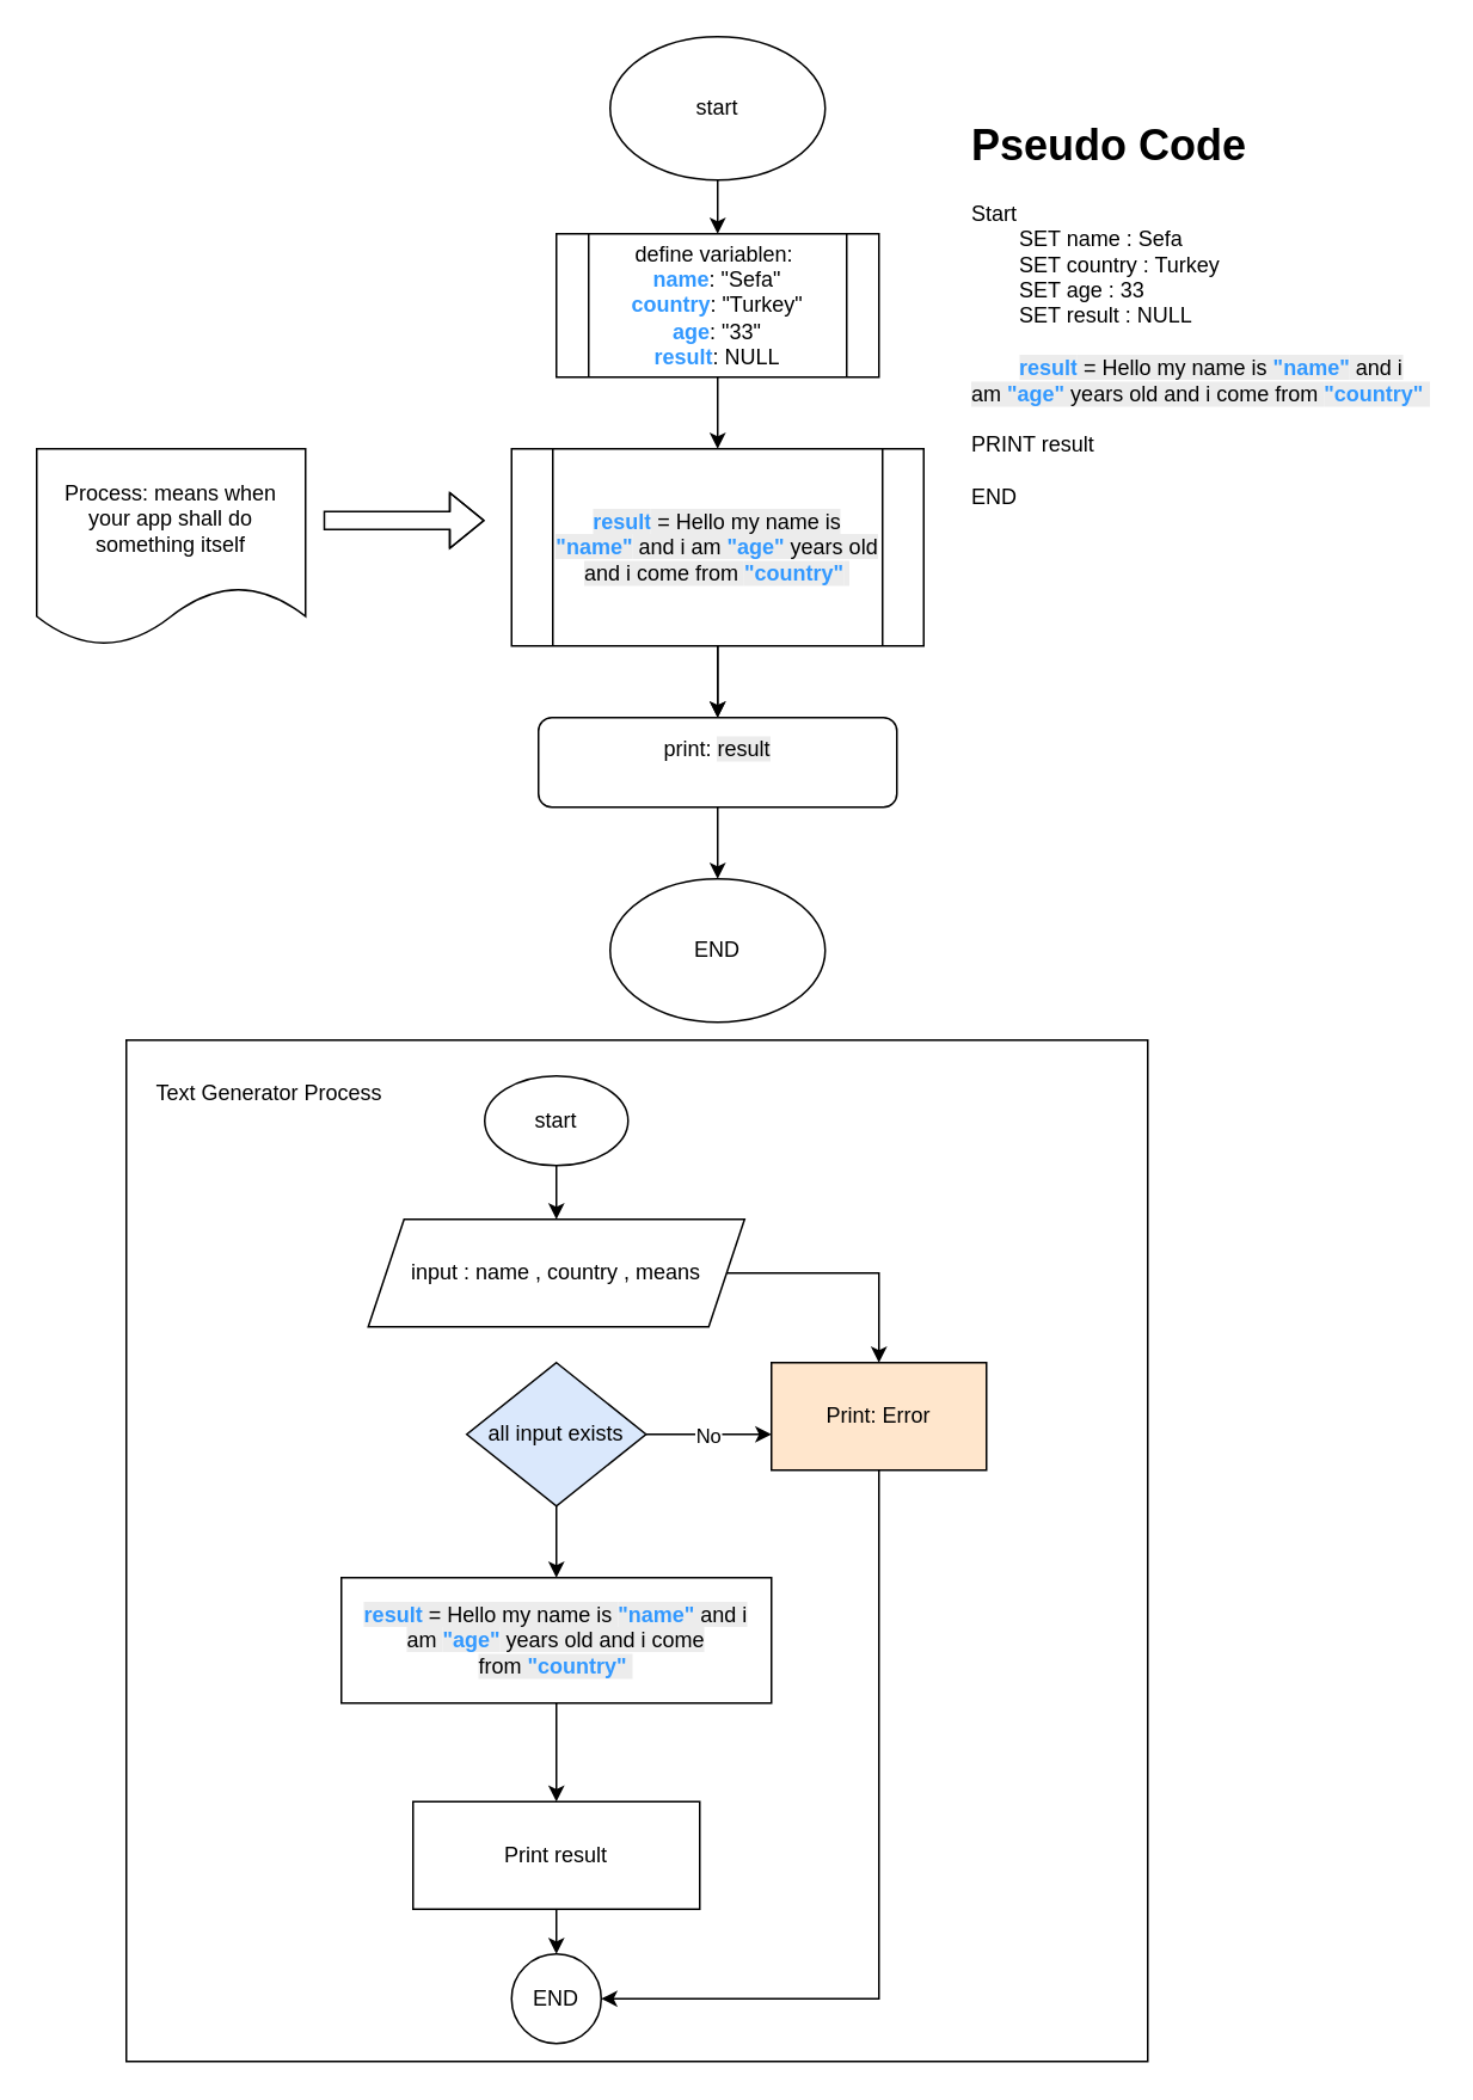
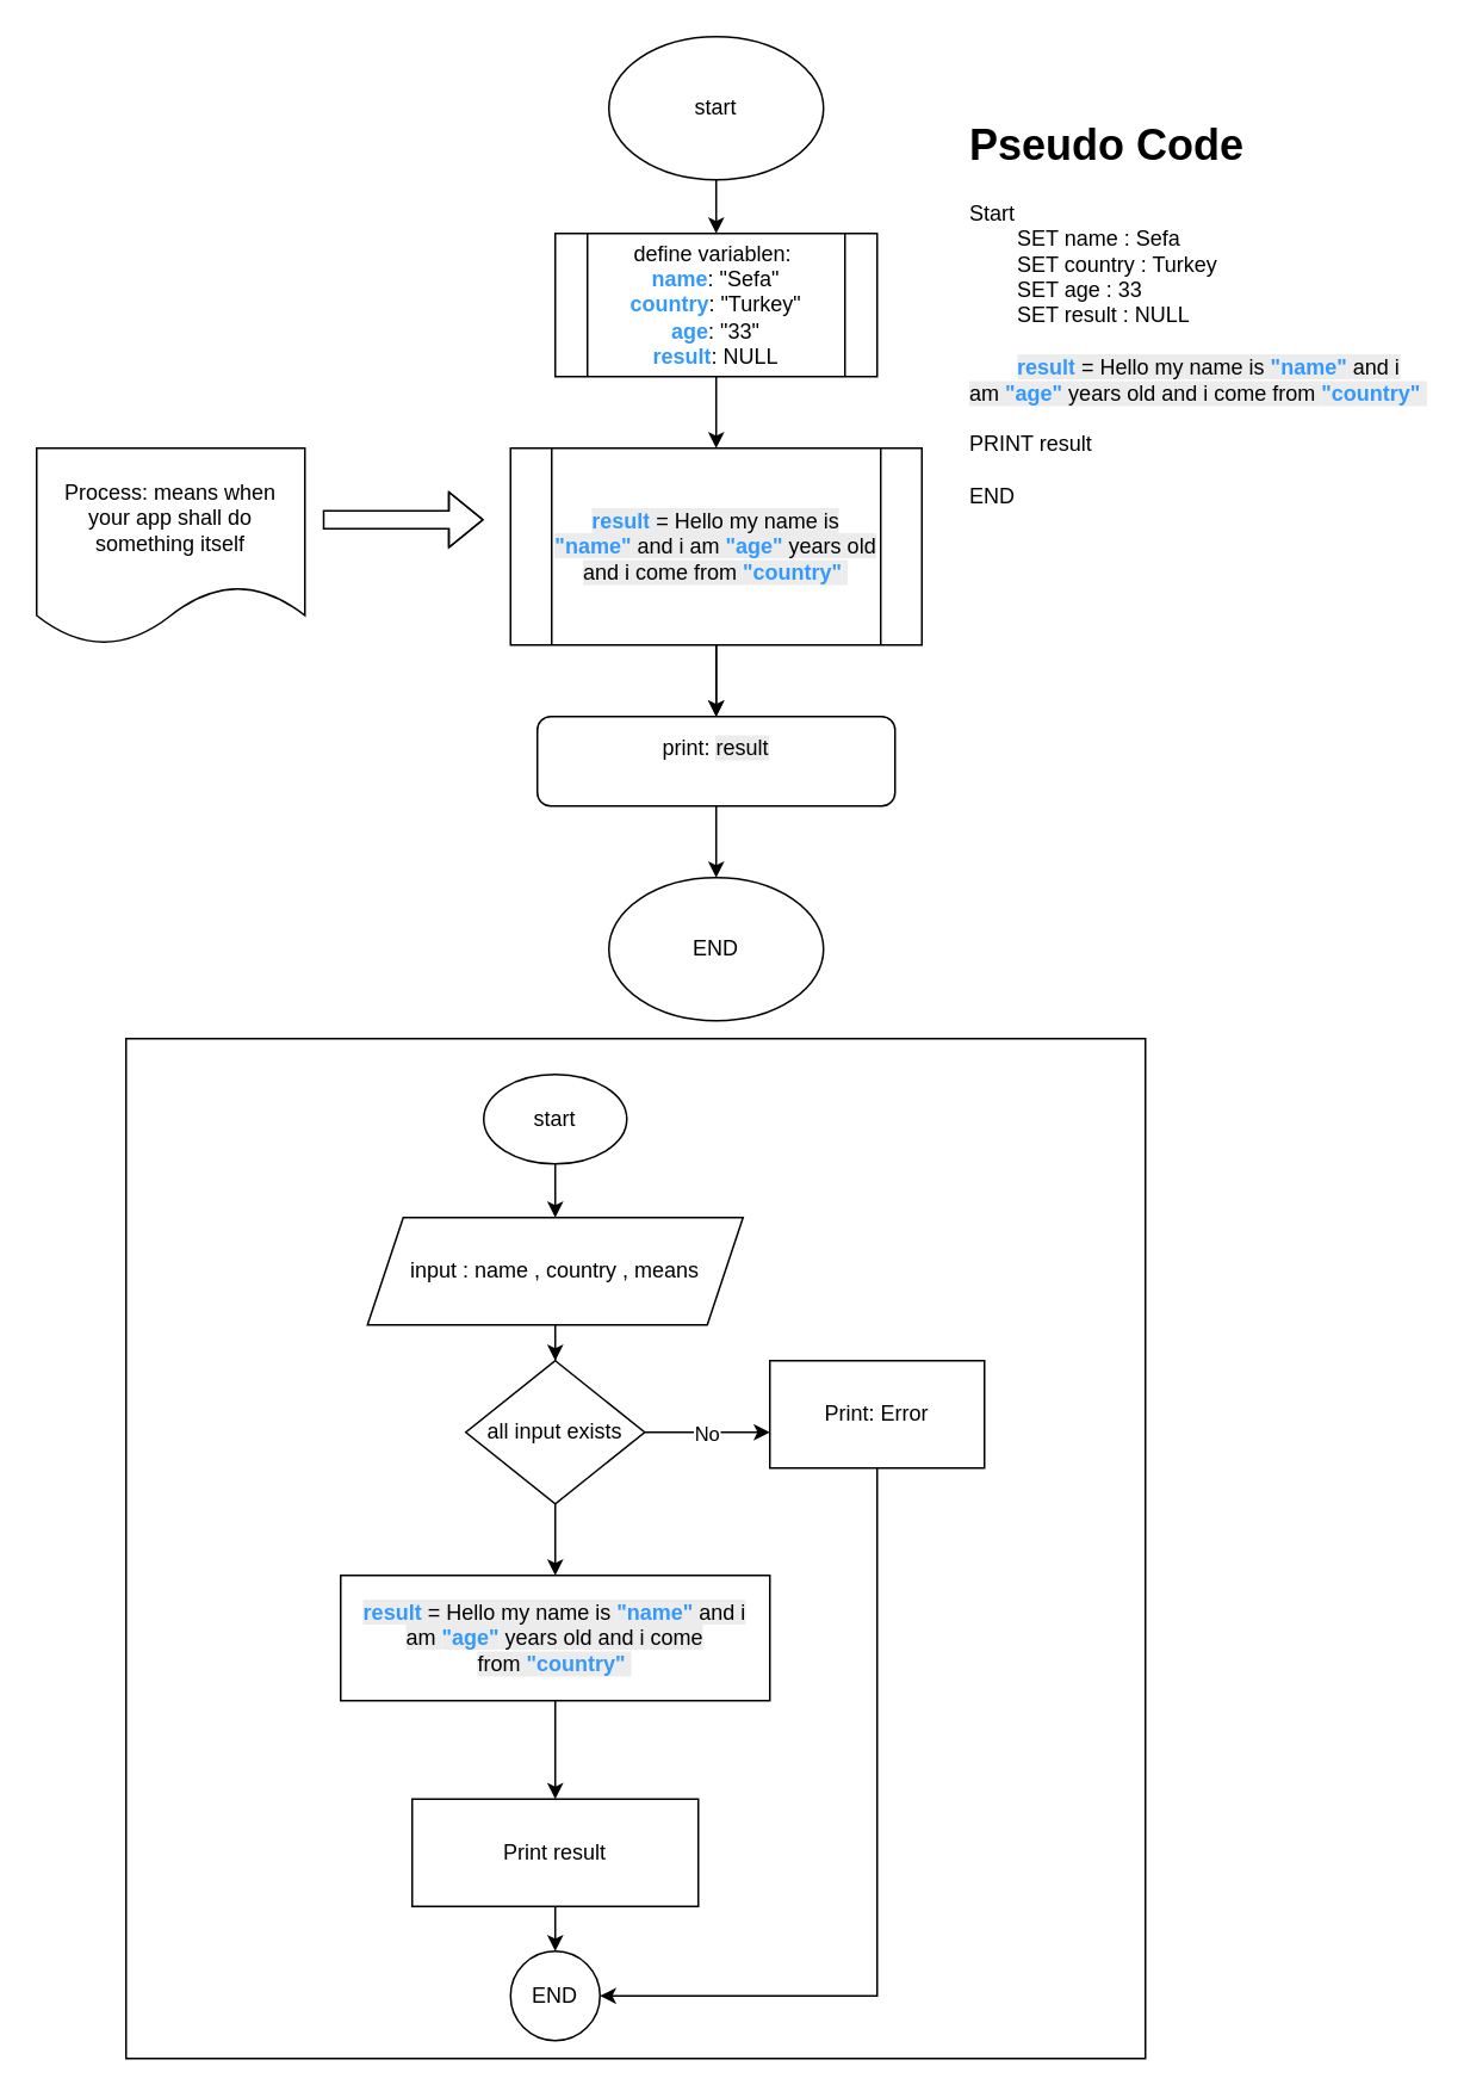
- <mxCell id="15" value="Text Generator Process" style="text;html=1;align=center;verticalAlign=middle;whiteSpace=wrap;rounded=0;" vertex="1" parent="1"><mxGeometry x="70" y="595" width="160" height="30" as="geometry" /></mxCell>
- <mxCell id="18" value="" style="edgeStyle=orthogonalEdgeStyle;rounded=0;orthogonalLoop=1;jettySize=auto;html=1;" edge="1" parent="1" source="19" target="25"><mxGeometry relative="1" as="geometry" /></mxCell>
+ <mxCell id="18" value="" style="edgeStyle=orthogonalEdgeStyle;rounded=0;orthogonalLoop=1;jettySize=auto;html=1;" edge="1" parent="1" source="19" target="23"><mxGeometry relative="1" as="geometry" /></mxCell>
- <mxCell id="25" value="Print: Error" style="rounded=0;whiteSpace=wrap;html=1;fillColor=#ffe6cc;" vertex="1" parent="1"><mxGeometry x="430" y="760" width="120" height="60" as="geometry" /></mxCell>
+ <mxCell id="25" value="Print: Error" style="rounded=0;whiteSpace=wrap;html=1;" vertex="1" parent="1"><mxGeometry x="430" y="760" width="120" height="60" as="geometry" /></mxCell>
- <mxCell id="23" value="all input exists" style="rhombus;whiteSpace=wrap;html=1;fillColor=#dae8fc;" vertex="1" parent="1"><mxGeometry x="260" y="760" width="100" height="80" as="geometry" /></mxCell>
+ <mxCell id="23" value="all input exists" style="rhombus;whiteSpace=wrap;html=1;" vertex="1" parent="1"><mxGeometry x="260" y="760" width="100" height="80" as="geometry" /></mxCell>
